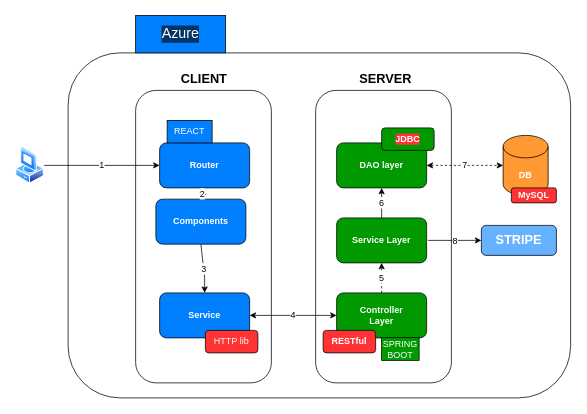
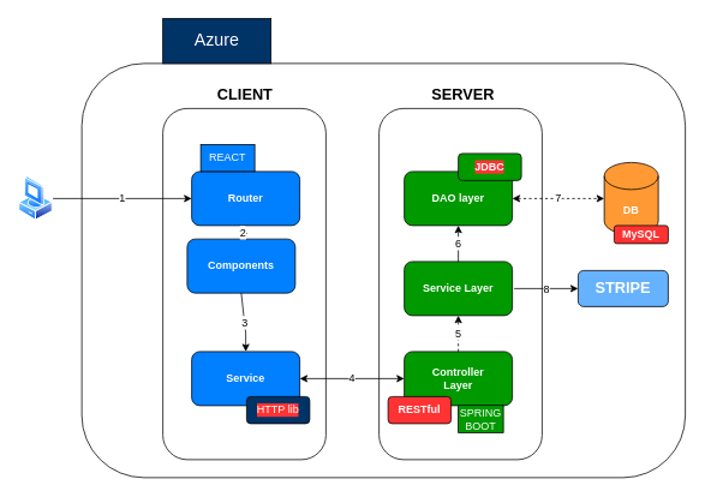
- <mxCell id="8" value="&lt;font style=&quot;font-size: 19px;&quot;&gt;Azure&lt;/font&gt;" style="rounded=0;whiteSpace=wrap;html=1;labelBackgroundColor=#003366;fontColor=#FFFFFF;fillColor=#007fff;" vertex="1" parent="1"><mxGeometry x="180" y="20" width="120" height="50" as="geometry" /></mxCell>
+ <mxCell id="8" value="&lt;font style=&quot;font-size: 19px;&quot;&gt;Azure&lt;/font&gt;" style="rounded=0;whiteSpace=wrap;html=1;labelBackgroundColor=#003366;fontColor=#FFFFFF;fillColor=#003366;" vertex="1" parent="1"><mxGeometry x="180" y="20" width="120" height="50" as="geometry" /></mxCell>
- <mxCell id="11" value="HTTP lib" style="rounded=1;whiteSpace=wrap;html=1;labelBackgroundColor=#FF3333;fontSize=12;fontColor=#FFFFFF;fillColor=#FF3333;" vertex="1" parent="1"><mxGeometry x="273" y="440" width="70" height="30" as="geometry" /></mxCell>
+ <mxCell id="11" value="HTTP lib" style="rounded=1;whiteSpace=wrap;html=1;labelBackgroundColor=#FF3333;fontSize=12;fontColor=#FFFFFF;fillColor=#003366;" vertex="1" parent="1"><mxGeometry x="273" y="440" width="70" height="30" as="geometry" /></mxCell>
